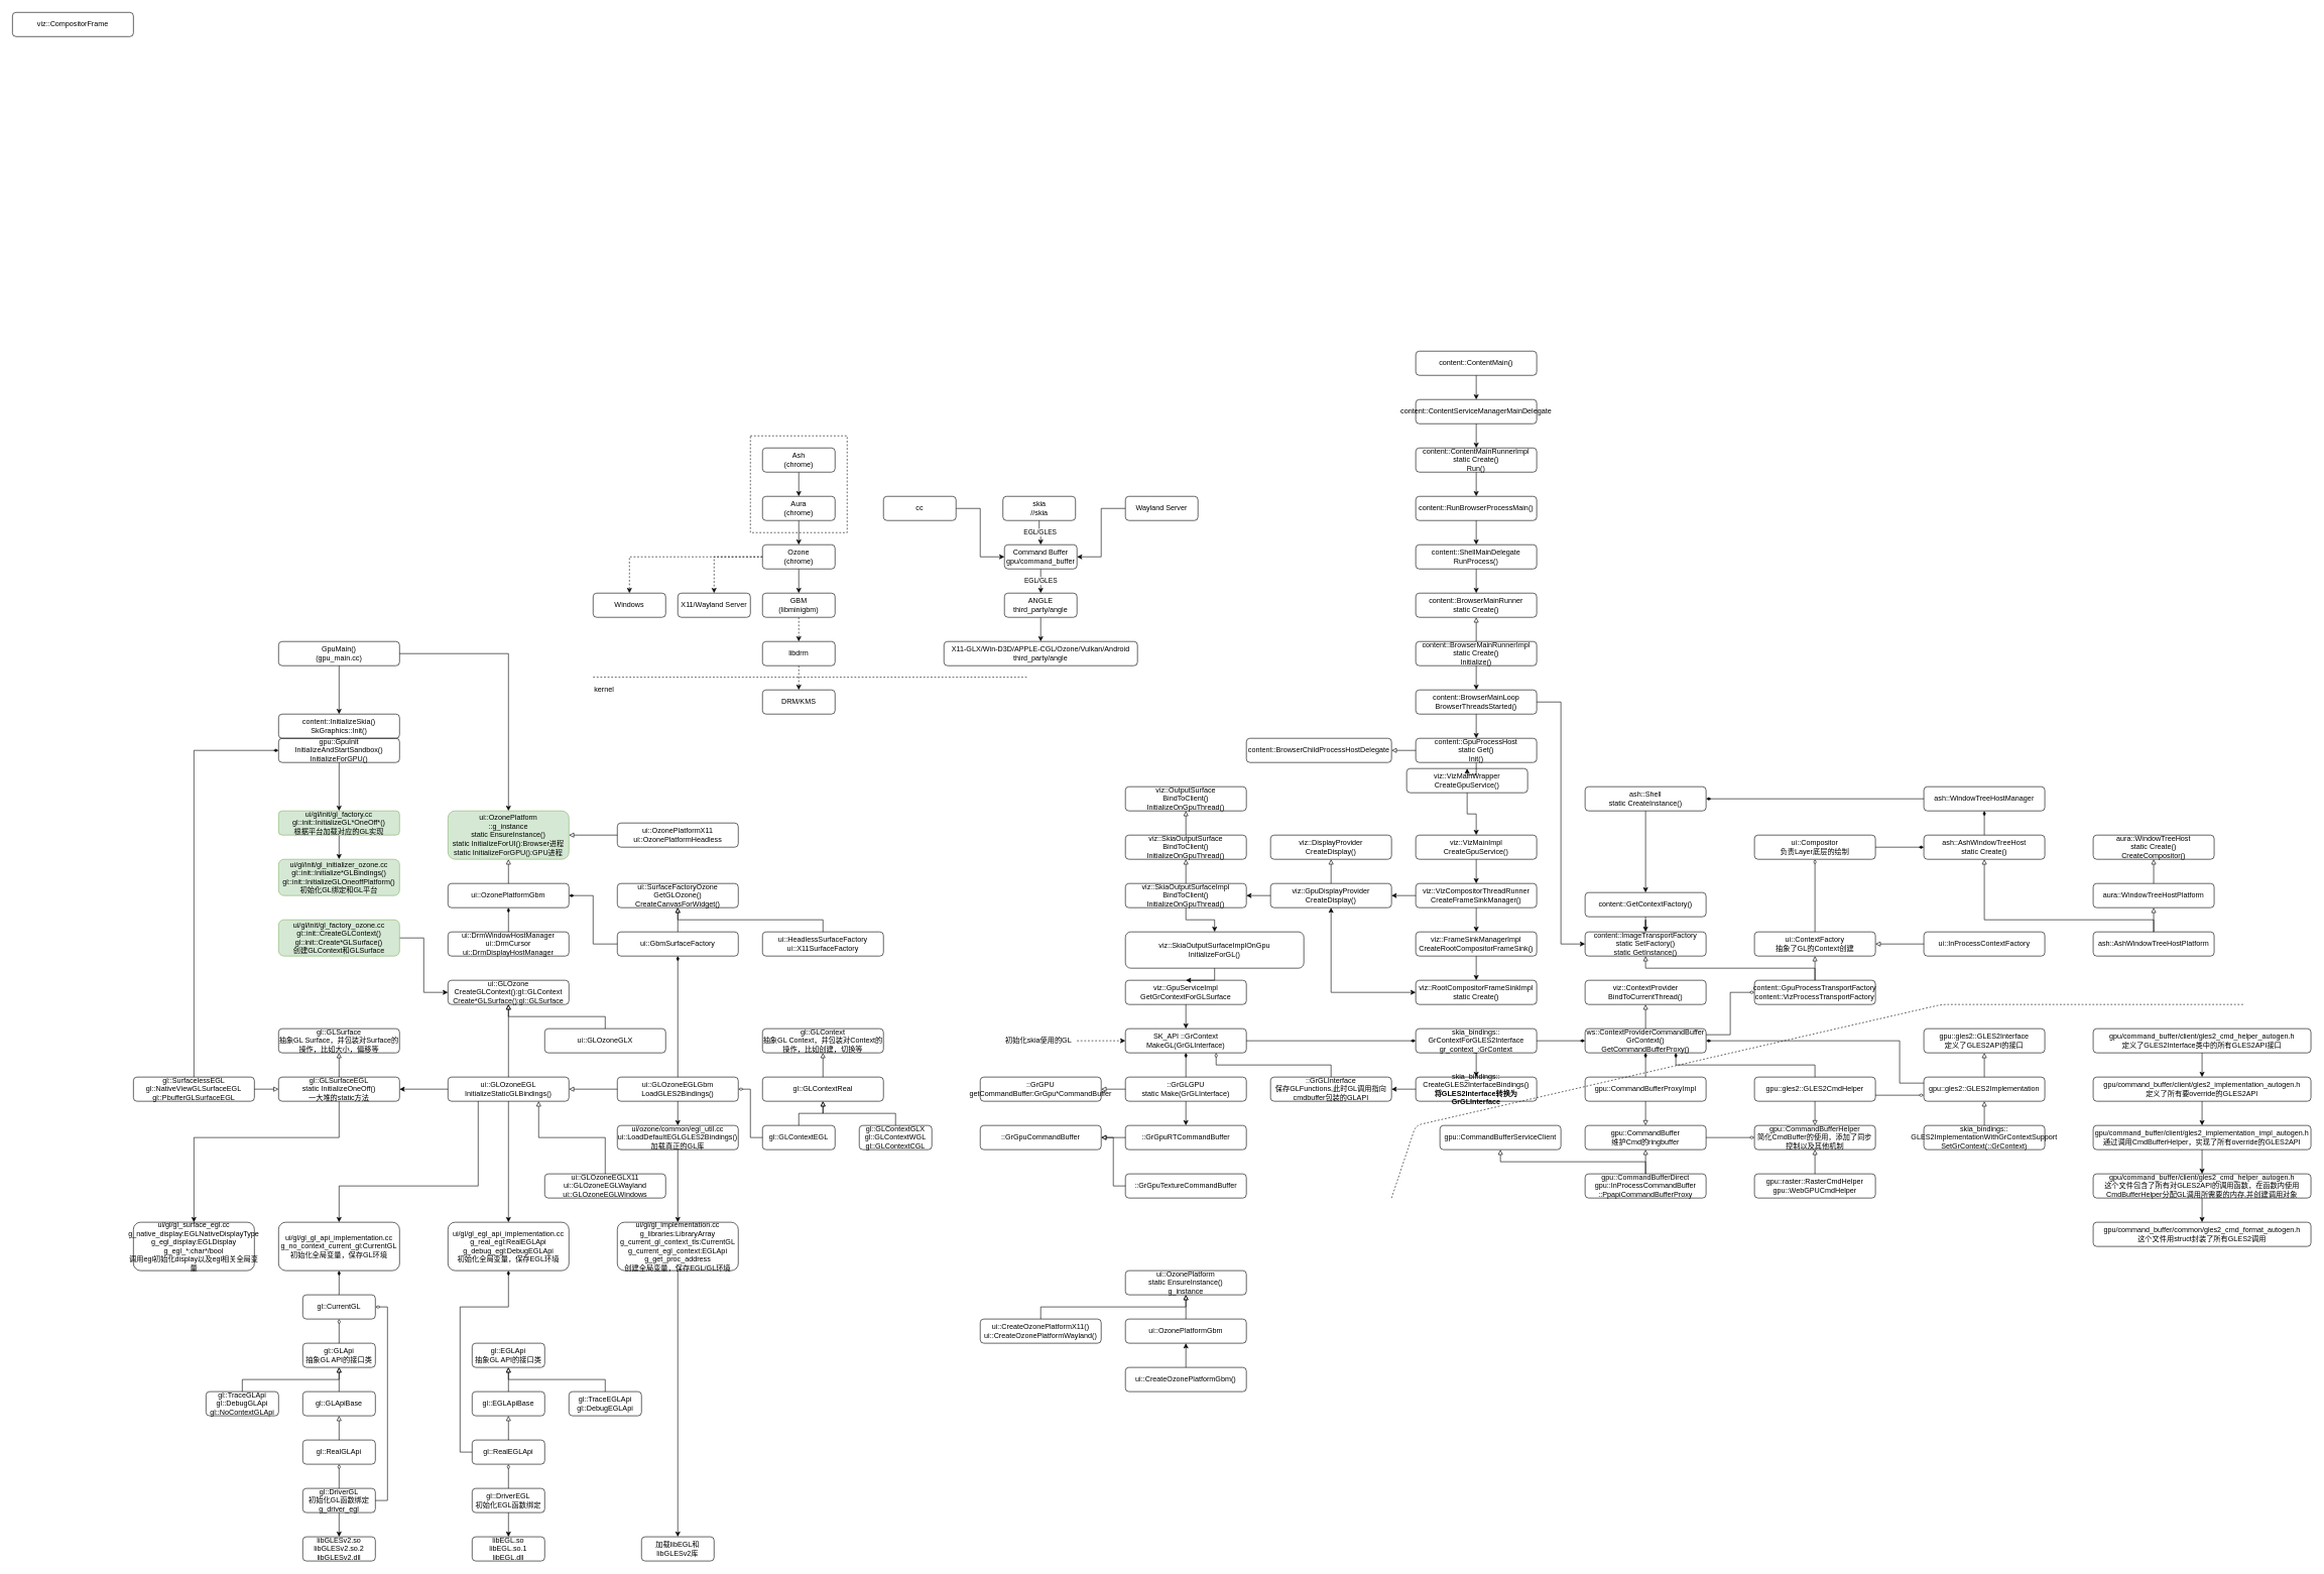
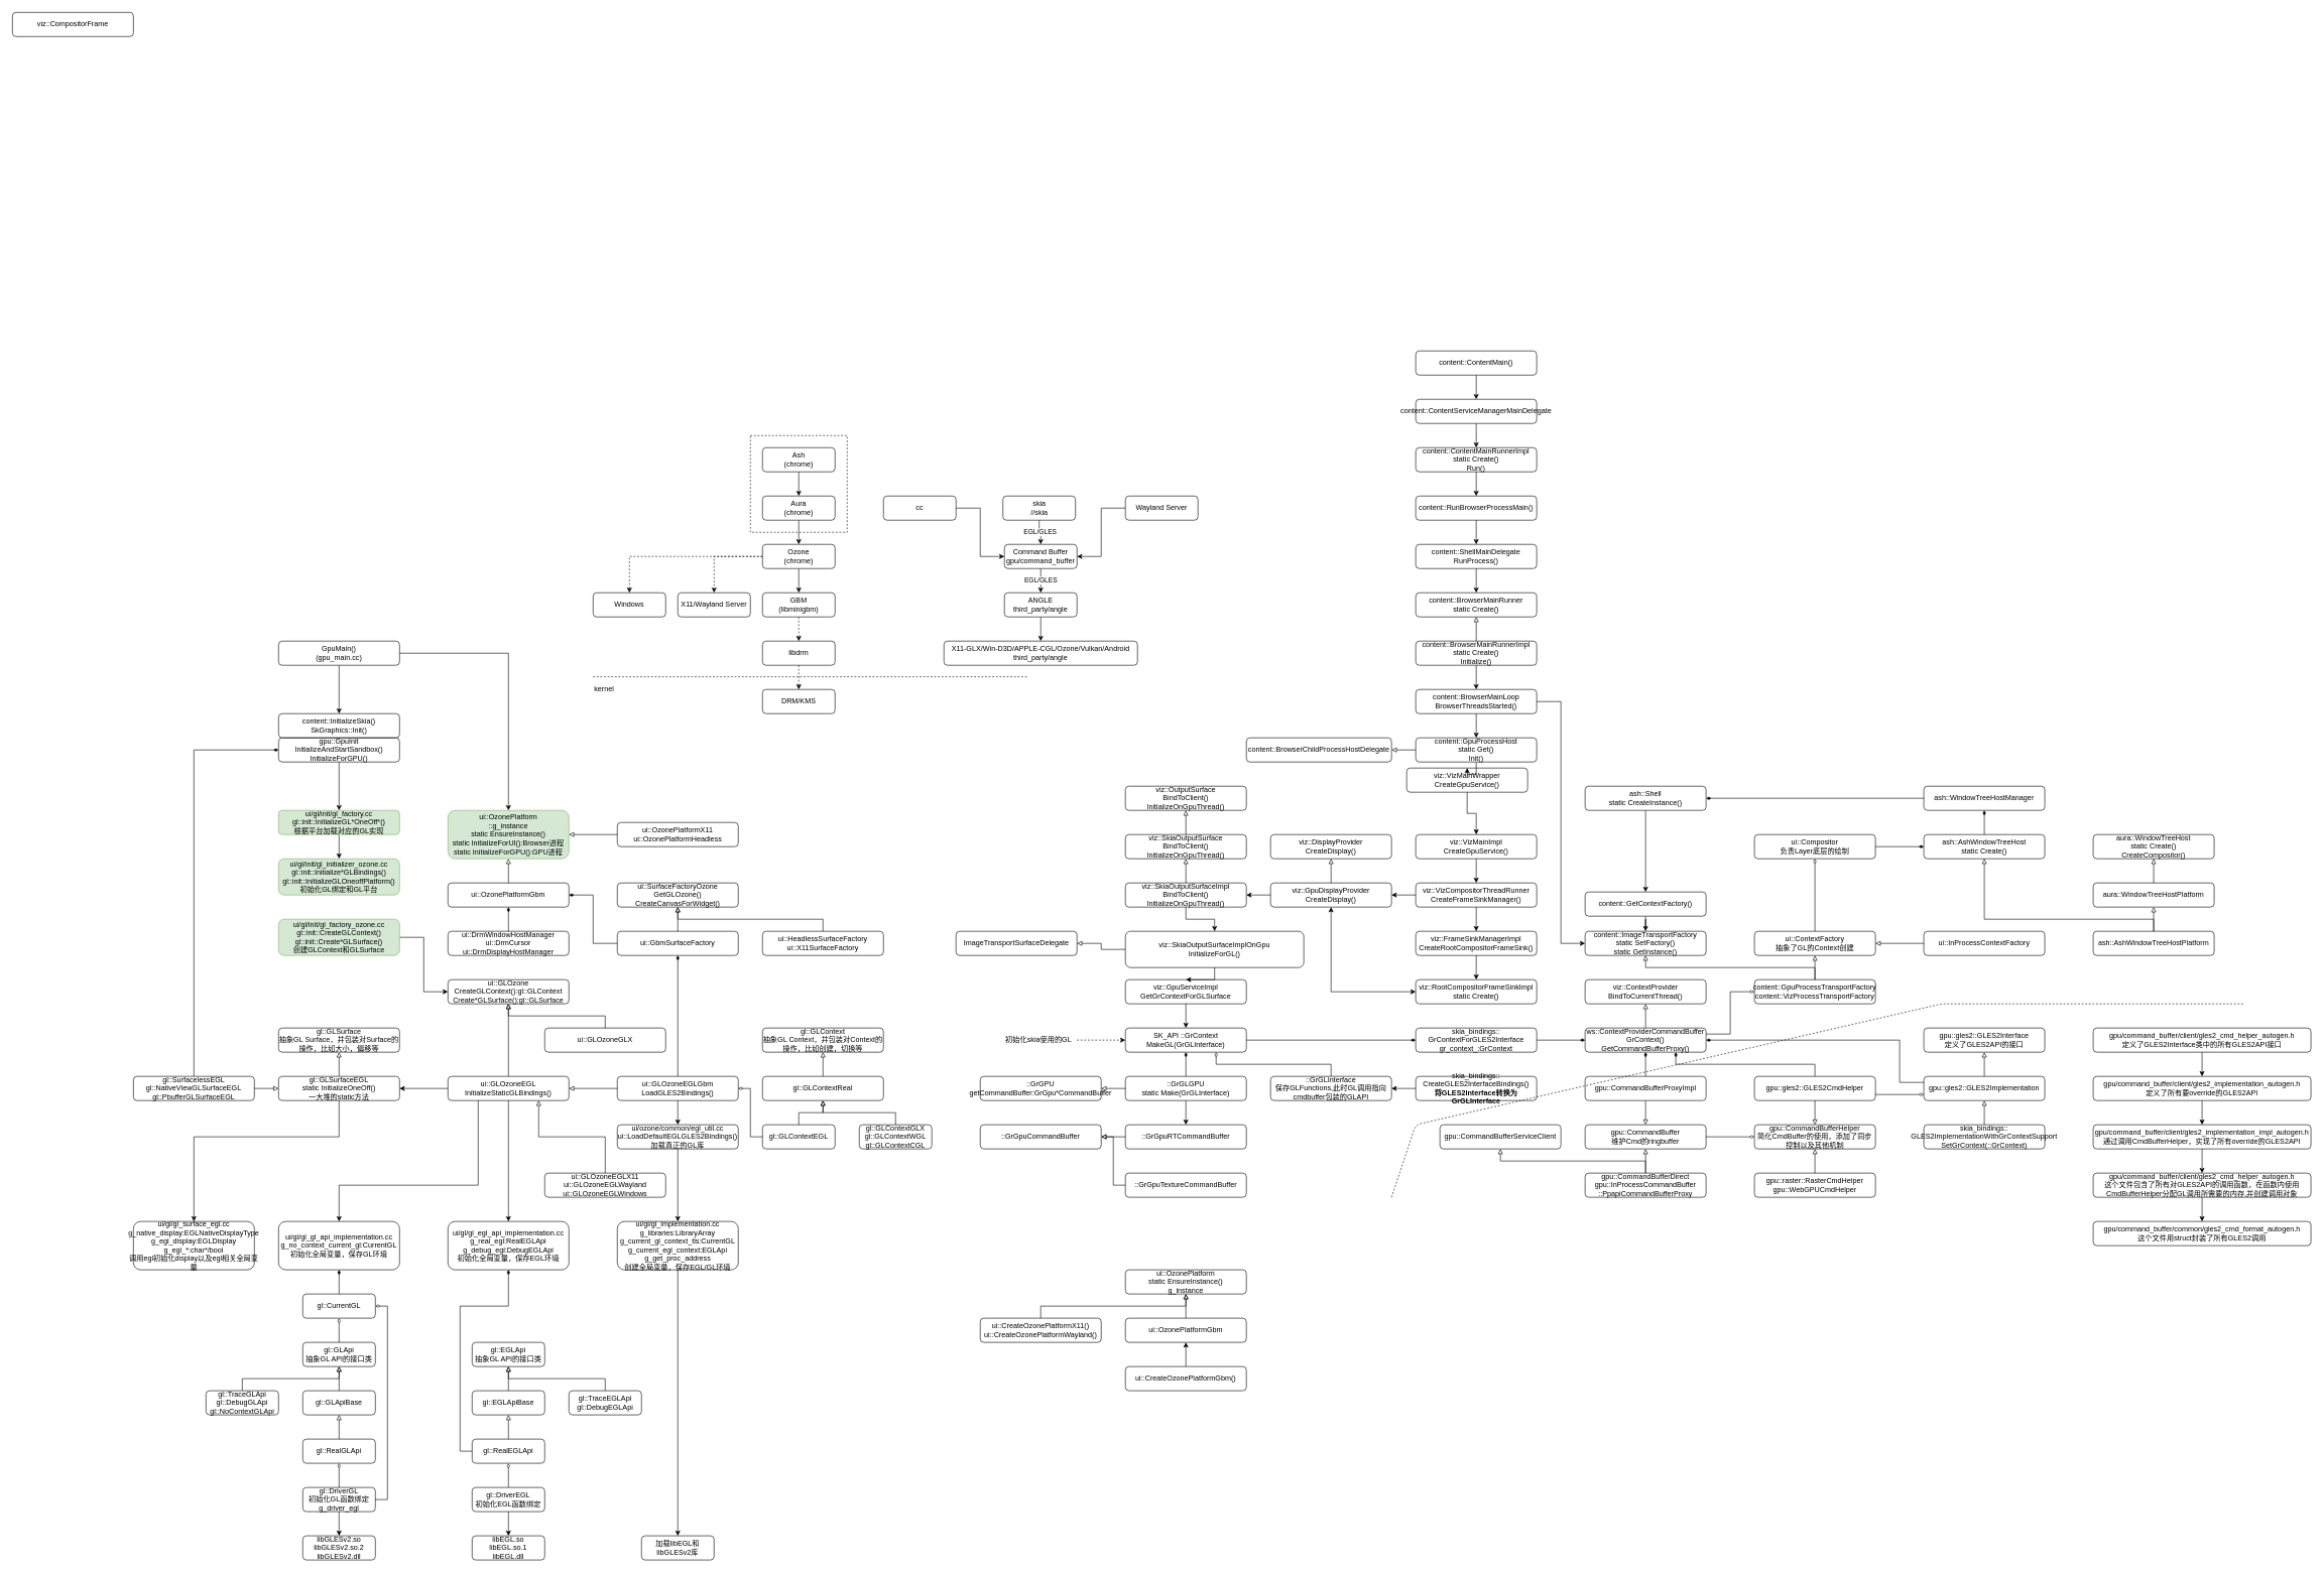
+ <mxCell id="48" value="ImageTransportSurfaceDelegate" style="rounded=1;whiteSpace=wrap;html=1;fillColor=none;" parent="1" vertex="1"><mxGeometry x="1580" y="1540" width="200" height="40" as="geometry" /></mxCell>
+ <mxCell id="46" value="" style="edgeStyle=orthogonalEdgeStyle;rounded=0;orthogonalLoop=1;jettySize=auto;html=1;endArrow=block;endFill=0;strokeWidth=1;" parent="1" source="47" target="48" edge="1"><mxGeometry relative="1" as="geometry" /></mxCell>
- <mxCell id="101" style="edgeStyle=orthogonalEdgeStyle;rounded=0;orthogonalLoop=1;jettySize=auto;html=1;entryX=0.5;entryY=0;entryDx=0;entryDy=0;endArrow=classic;endFill=1;" parent="1" source="102" target="138" edge="1"><mxGeometry relative="1" as="geometry"><Array as="points" /></mxGeometry></mxCell>
